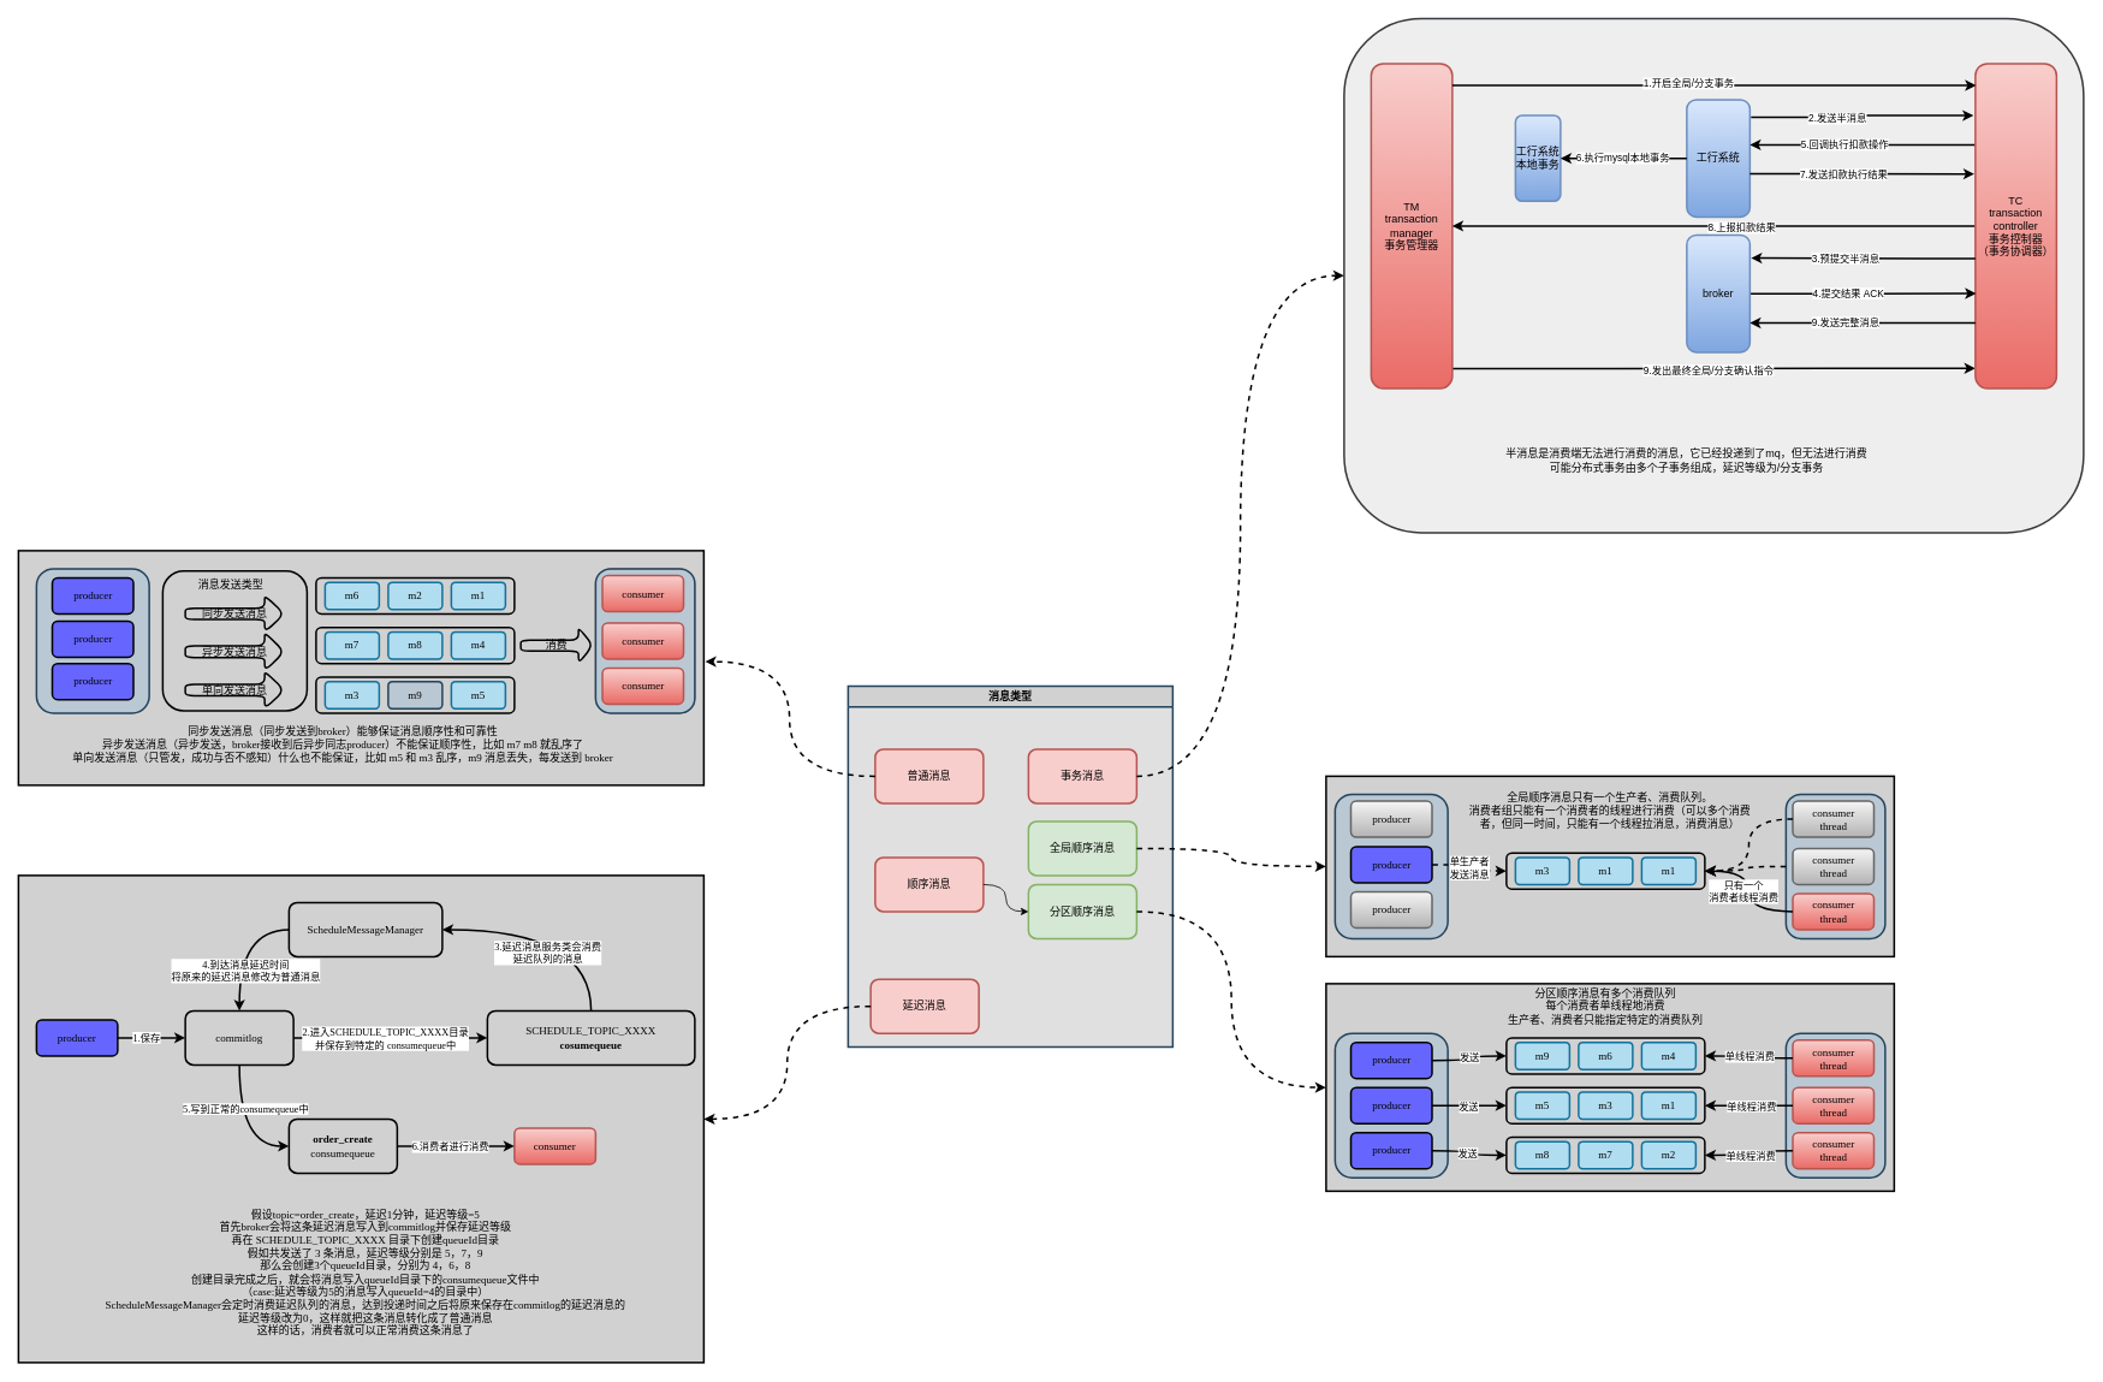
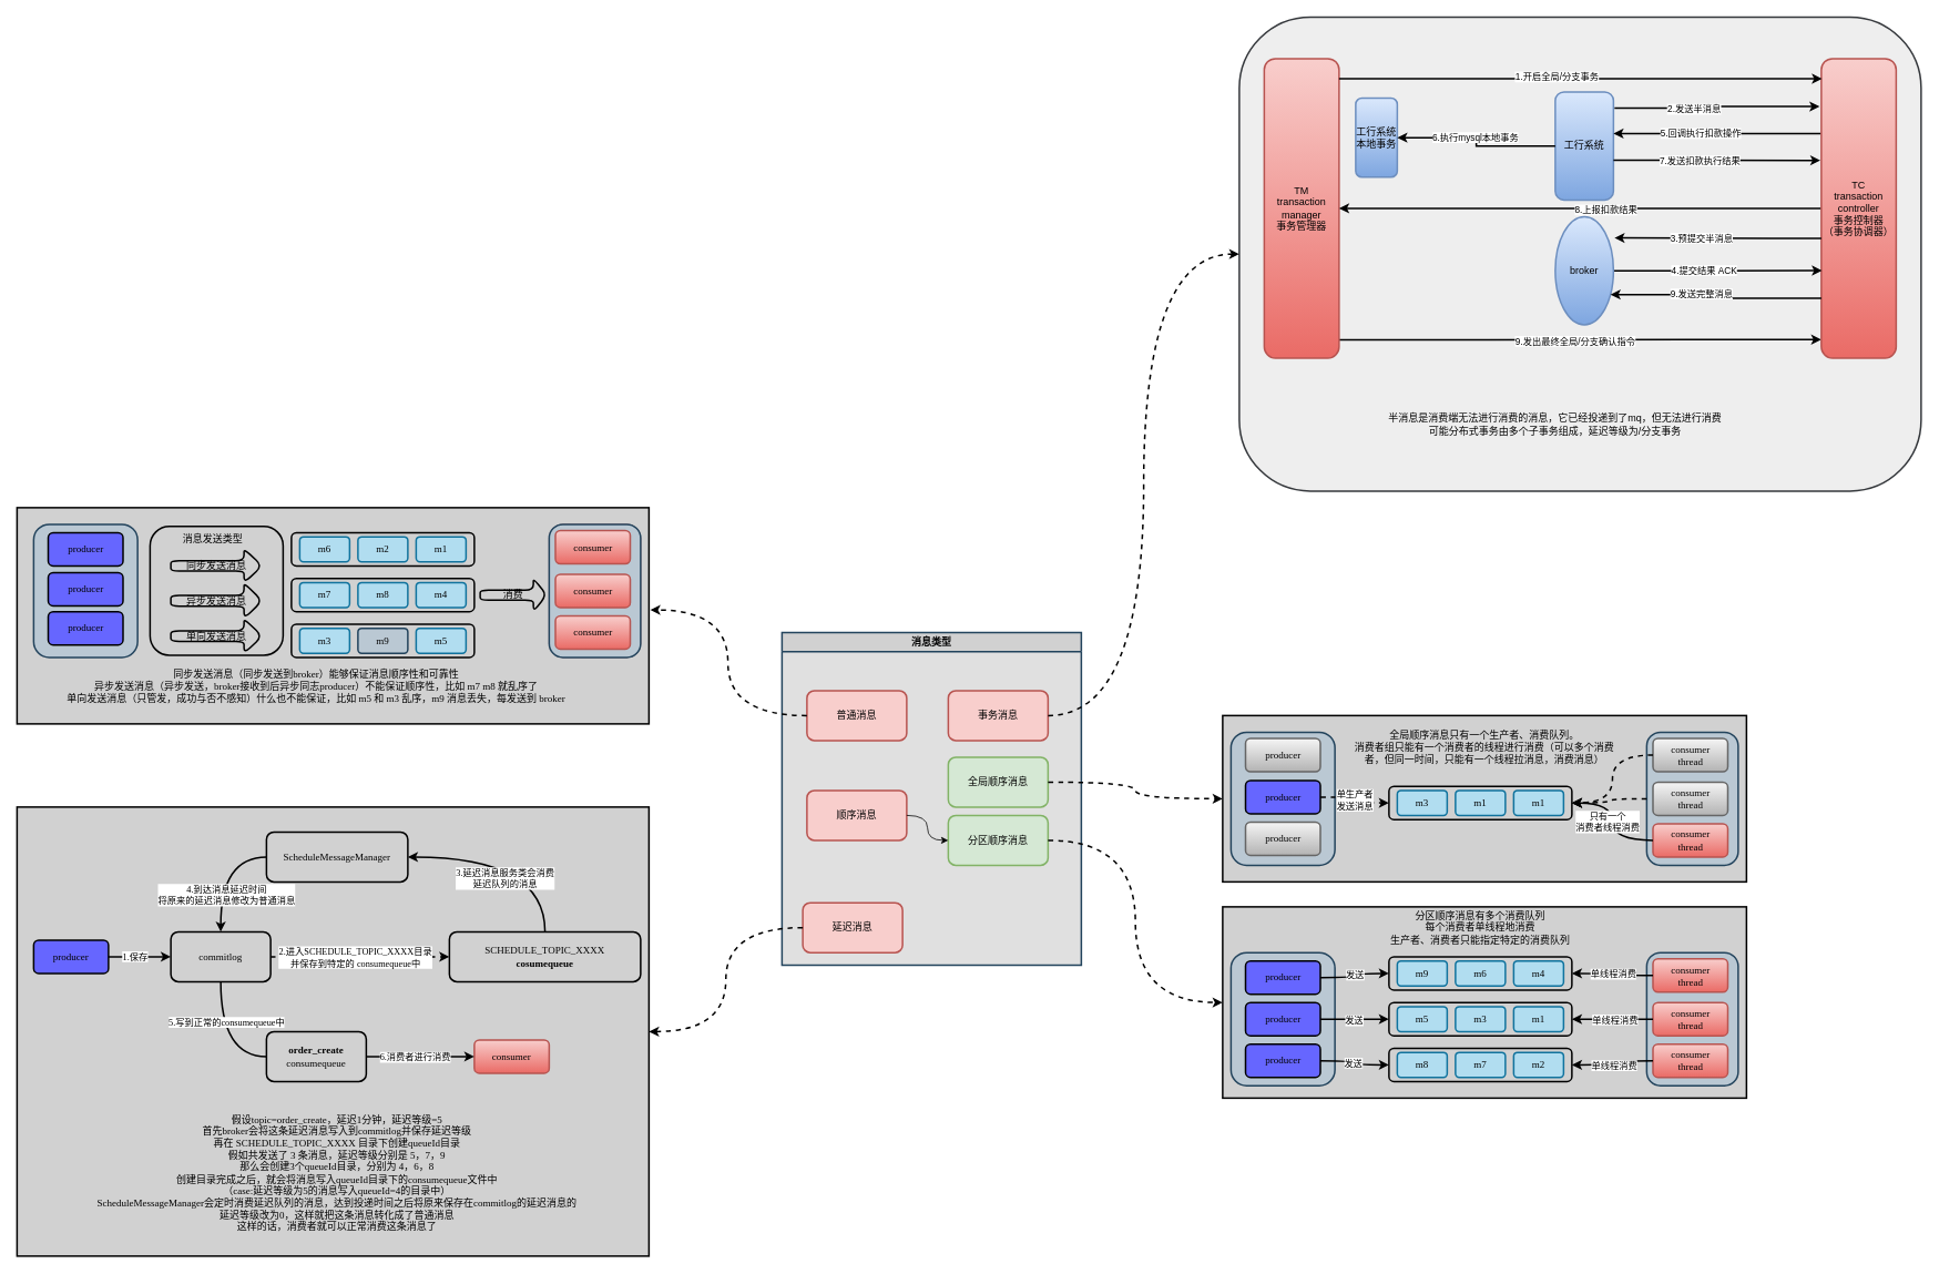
- <mxCell id="148" value="工行系统本地事务" style="rounded=1;whiteSpace=wrap;html=1;strokeWidth=2;fillColor=#dae8fc;gradientColor=#7ea6e0;strokeColor=#6c8ebf;container=0;" parent="125" vertex="1"><mxGeometry x="190" y="107.5" width="50" height="95" as="geometry" /></mxCell>
+ <mxCell id="148" value="工行系统本地事务" style="rounded=1;whiteSpace=wrap;html=1;strokeWidth=2;fillColor=#dae8fc;gradientColor=#7ea6e0;strokeColor=#6c8ebf;container=0;" parent="125" vertex="1"><mxGeometry x="140" y="97.5" width="50" height="95" as="geometry" /></mxCell>
- <mxCell id="145" value="broker" style="rounded=1;whiteSpace=wrap;html=1;strokeWidth=2;fillColor=#dae8fc;gradientColor=#7ea6e0;strokeColor=#6c8ebf;container=0;" parent="125" vertex="1"><mxGeometry x="380" y="240" width="70" height="130" as="geometry" /></mxCell>
+ <mxCell id="145" value="broker" style="ellipse;whiteSpace=wrap;html=1;strokeWidth=2;fillColor=#dae8fc;gradientColor=#7ea6e0;strokeColor=#6c8ebf;container=0;" parent="125" vertex="1"><mxGeometry x="380" y="240" width="70" height="130" as="geometry" /></mxCell>
- <mxCell id="111" style="edgeStyle=orthogonalEdgeStyle;curved=1;orthogonalLoop=1;jettySize=auto;html=1;strokeWidth=2;fontFamily=Verdana;" parent="104" source="107" target="110" edge="1"><mxGeometry relative="1" as="geometry" /></mxCell>
+ <mxCell id="111" style="edgeStyle=orthogonalEdgeStyle;curved=1;orthogonalLoop=1;jettySize=auto;html=1;strokeWidth=2;fontFamily=Verdana;dashed=1;" parent="104" source="107" target="110" edge="1"><mxGeometry relative="1" as="geometry" /></mxCell>
- <mxCell id="119" style="edgeStyle=orthogonalEdgeStyle;curved=1;orthogonalLoop=1;jettySize=auto;html=1;entryX=0;entryY=0.5;entryDx=0;entryDy=0;strokeWidth=2;fontFamily=Verdana;" parent="104" source="107" target="118" edge="1"><mxGeometry relative="1" as="geometry" /></mxCell>
+ <mxCell id="119" style="edgeStyle=orthogonalEdgeStyle;curved=1;orthogonalLoop=1;jettySize=auto;html=1;entryX=0;entryY=0.5;entryDx=0;entryDy=0;strokeWidth=2;fontFamily=Verdana;endArrow=none;" parent="104" source="107" target="118" edge="1"><mxGeometry relative="1" as="geometry" /></mxCell>
